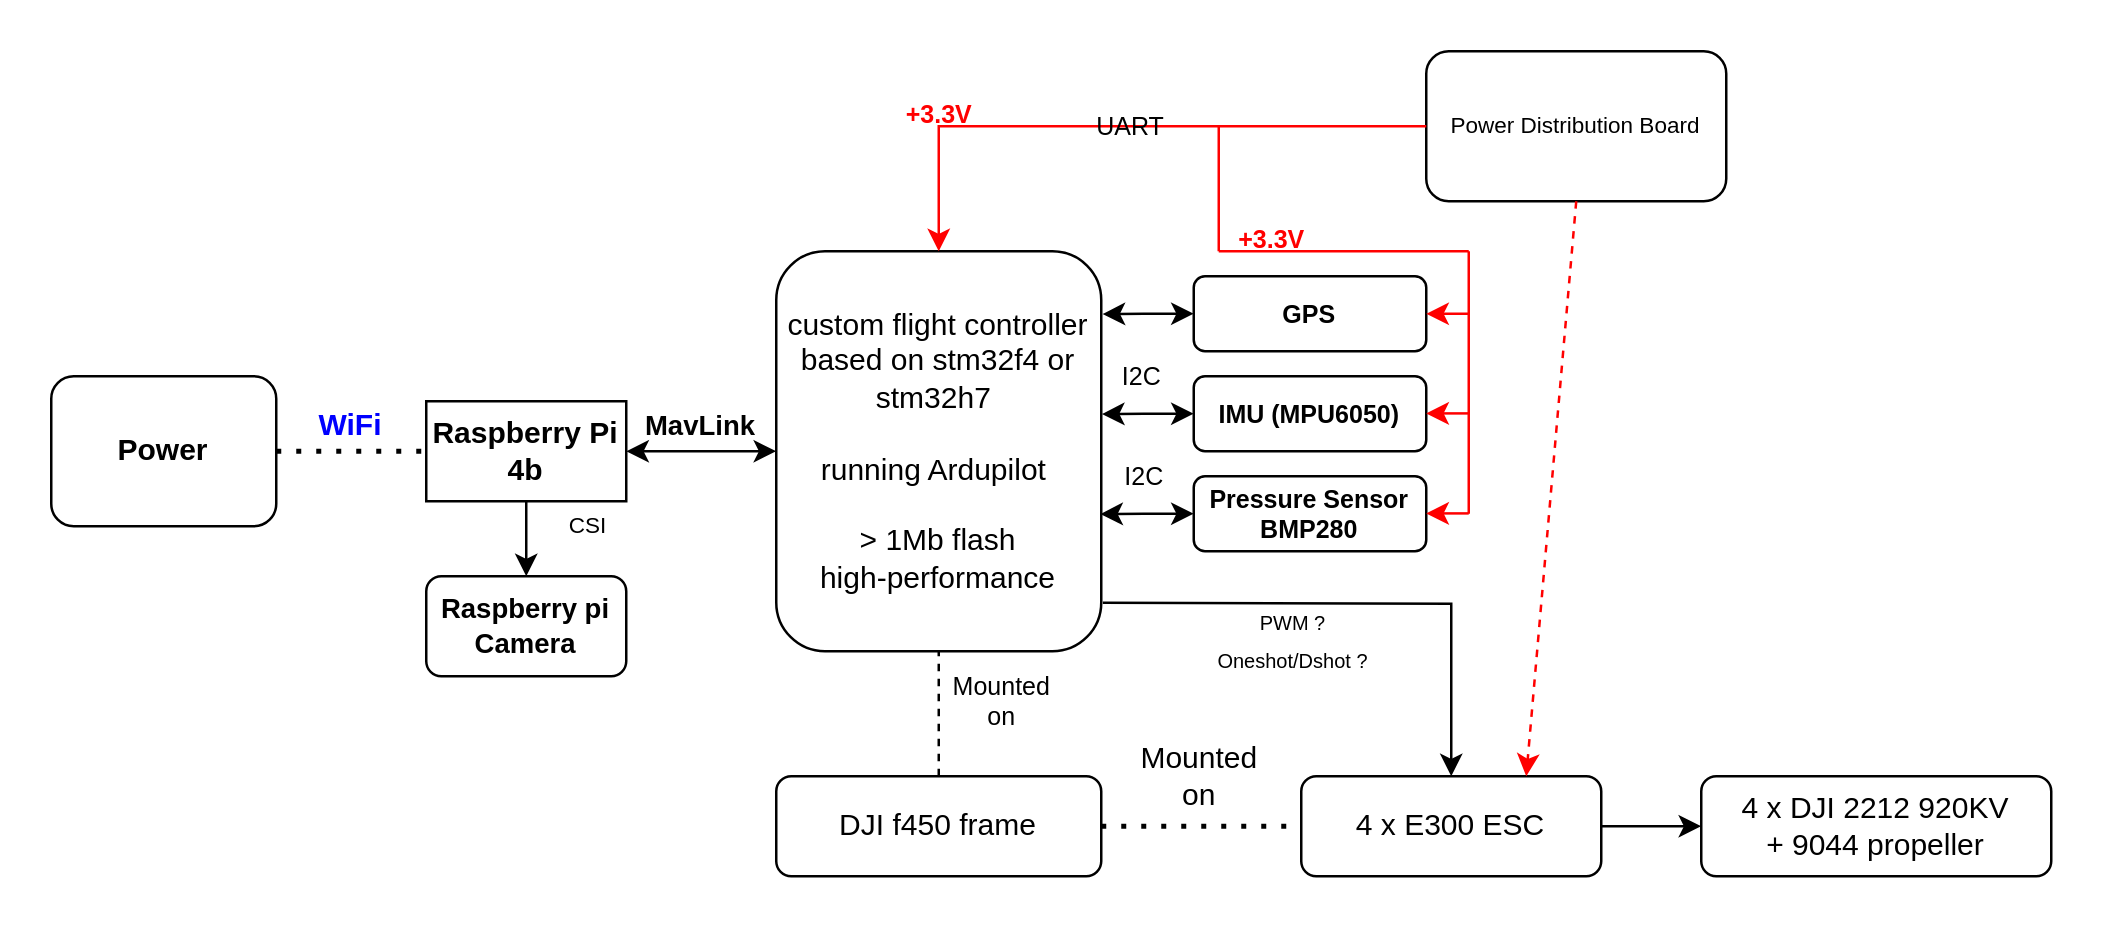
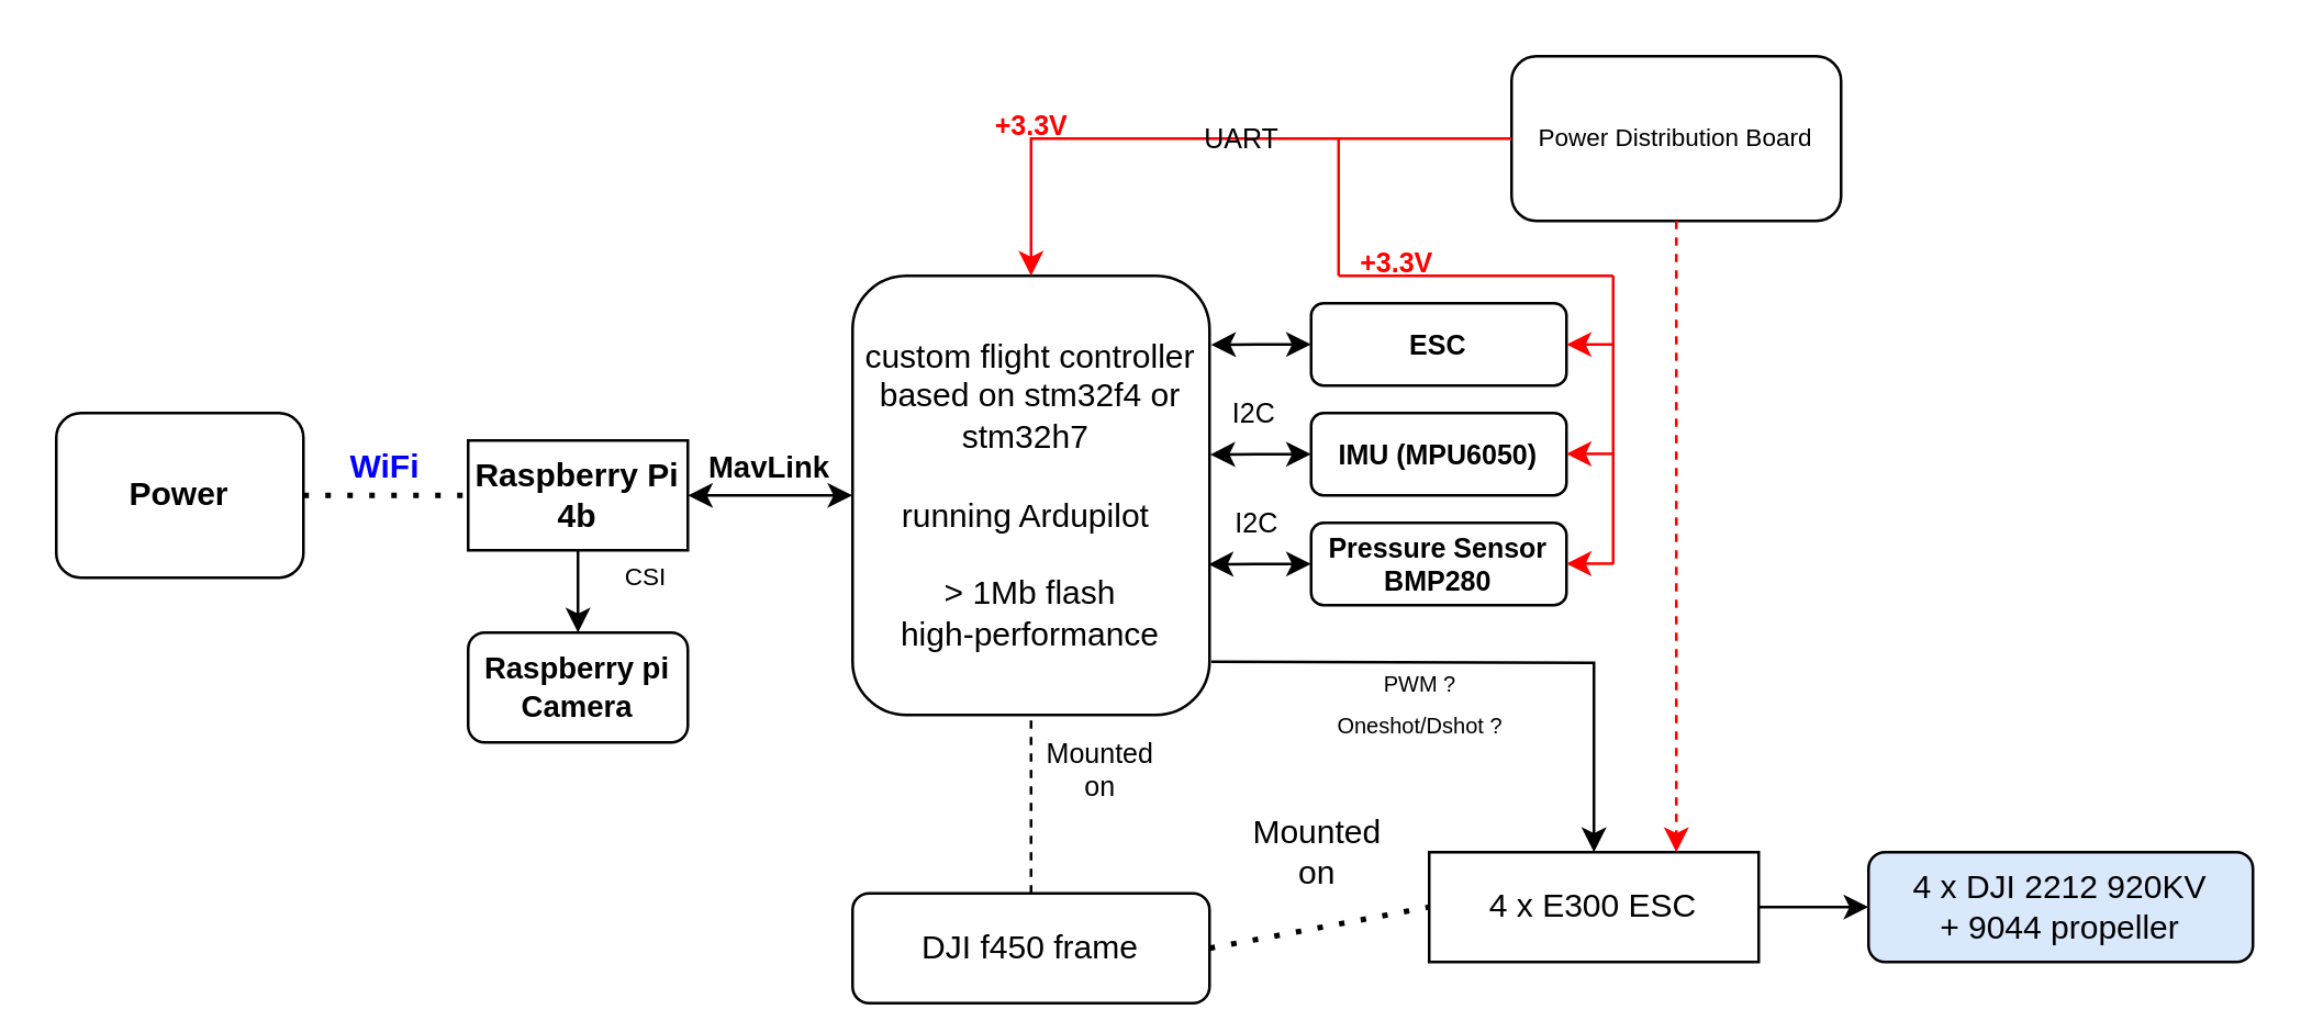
- <mxCell id="21" value="Power Distribution Board" style="rounded=1;whiteSpace=wrap;html=1;fontSize=9;" vertex="1" parent="1"><mxGeometry x="570" y="20" width="120" height="60" as="geometry" /></mxCell>
+ <mxCell id="21" value="Power Distribution Board" style="rounded=1;whiteSpace=wrap;html=1;fontSize=9;" vertex="1" parent="1"><mxGeometry x="550" y="20" width="120" height="60" as="geometry" /></mxCell>
- <mxCell id="27" value="&lt;b&gt;GPS&lt;/b&gt;" style="rounded=1;whiteSpace=wrap;html=1;fontSize=10;fontColor=default;fillColor=default;" vertex="1" parent="1"><mxGeometry x="477" y="110" width="93" height="30" as="geometry" /></mxCell>
+ <mxCell id="27" value="&lt;b&gt;ESC&lt;/b&gt;" style="rounded=1;whiteSpace=wrap;html=1;fontSize=10;fontColor=default;fillColor=default;" vertex="1" parent="1"><mxGeometry x="477" y="110" width="93" height="30" as="geometry" /></mxCell>
- <mxCell id="2" value="DJI f450 frame" style="rounded=1;whiteSpace=wrap;html=1;" vertex="1" parent="1"><mxGeometry x="310" y="310" width="130" height="40" as="geometry" /></mxCell>
+ <mxCell id="2" value="DJI f450 frame" style="rounded=1;whiteSpace=wrap;html=1;" vertex="1" parent="1"><mxGeometry x="310" y="325" width="130" height="40" as="geometry" /></mxCell>
- <mxCell id="6" value="4 x E300 ESC" style="rounded=1;whiteSpace=wrap;html=1;" vertex="1" parent="1"><mxGeometry x="520" y="310" width="120" height="40" as="geometry" /></mxCell>
+ <mxCell id="6" value="4 x E300 ESC" style="whiteSpace=wrap;html=1;rounded=0;" vertex="1" parent="1"><mxGeometry x="520" y="310" width="120" height="40" as="geometry" /></mxCell>
- <mxCell id="10" value="&lt;font style=&quot;font-size: 12px&quot;&gt;4 x DJI 2212 920KV &lt;br&gt;+ 9044 propeller&lt;/font&gt;" style="rounded=1;whiteSpace=wrap;html=1;fontSize=8;" vertex="1" parent="1"><mxGeometry x="680" y="310" width="140" height="40" as="geometry" /></mxCell>
+ <mxCell id="10" value="&lt;font style=&quot;font-size: 12px&quot;&gt;4 x DJI 2212 920KV &lt;br&gt;+ 9044 propeller&lt;/font&gt;" style="rounded=1;whiteSpace=wrap;html=1;fontSize=8;fillColor=#dae8fc;" vertex="1" parent="1"><mxGeometry x="680" y="310" width="140" height="40" as="geometry" /></mxCell>
